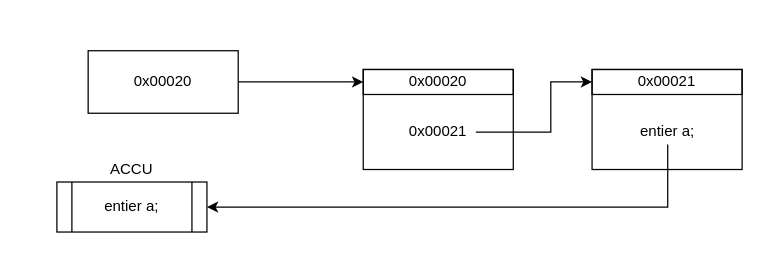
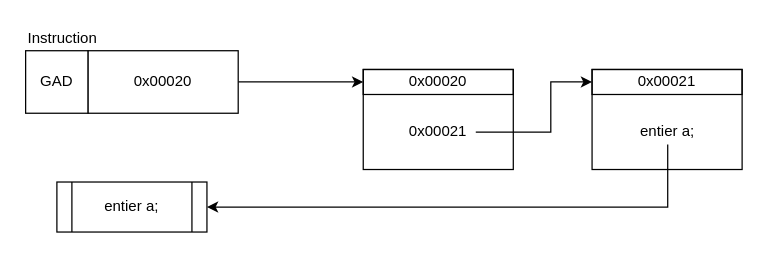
+ <mxCell id="14" value="Instruction" style="text;html=1;strokeColor=none;fillColor=none;align=left;verticalAlign=middle;whiteSpace=wrap;rounded=0;" vertex="1" parent="11"><mxGeometry width="120" height="20" as="geometry" /></mxCell>
+ <mxCell id="12" value="GAD" style="rounded=0;whiteSpace=wrap;html=1;strokeColor=#000000;" vertex="1" parent="11"><mxGeometry y="20" width="50" height="50" as="geometry" /></mxCell>
- <mxCell id="17" value="ACCU" style="text;html=1;strokeColor=none;fillColor=none;align=center;verticalAlign=middle;whiteSpace=wrap;rounded=0;" vertex="1" parent="15"><mxGeometry width="120" height="20" as="geometry" /></mxCell>
